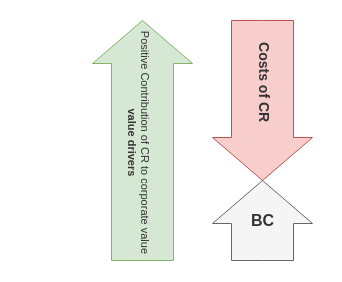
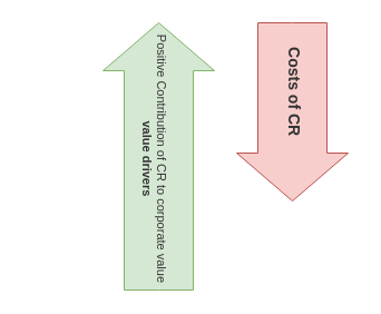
- <mxCell id="4" value="&lt;font style=&quot;font-size: 16px&quot;&gt;&lt;b&gt;BC&lt;/b&gt;&lt;/font&gt;" style="html=1;shadow=0;dashed=0;align=center;verticalAlign=middle;shape=mxgraph.arrows2.arrow;dy=0.38;dx=43;direction=north;notch=0;fillColor=#f5f5f5;strokeColor=#666666;fontColor=#333333;" vertex="1" parent="1"><mxGeometry x="212" y="180" width="100" height="80" as="geometry" /></mxCell>
